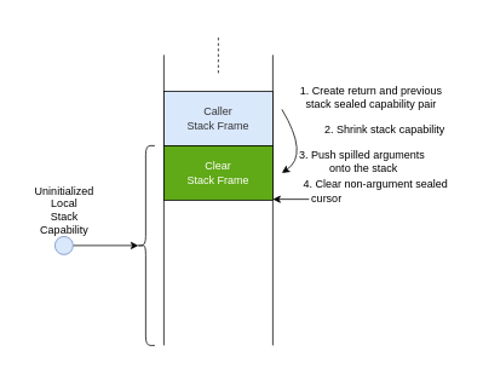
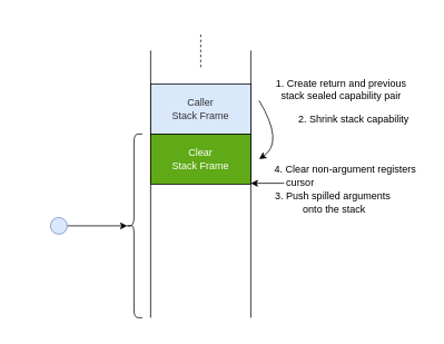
- <mxCell id="15" value="3. Push spilled arguments&lt;br&gt;&amp;nbsp;onto the stack" style="text;html=1;align=center;verticalAlign=middle;resizable=0;points=[];autosize=1;" parent="1" vertex="1"><mxGeometry x="323" y="162" width="150" height="30" as="geometry" /></mxCell>
+ <mxCell id="15" value="3. Push spilled arguments&lt;br&gt;&amp;nbsp;onto the stack" style="text;html=1;align=center;verticalAlign=middle;resizable=0;points=[];autosize=1;" parent="1" vertex="1"><mxGeometry x="323" y="227" width="150" height="30" as="geometry" /></mxCell>
- <mxCell id="16" value="4. Clear non-argument sealed" style="text;html=1;align=center;verticalAlign=middle;resizable=0;points=[];autosize=1;" parent="1" vertex="1"><mxGeometry x="323" y="192" width="180" height="20" as="geometry" /></mxCell>
+ <mxCell id="16" value="4. Clear non-argument registers" style="text;html=1;align=center;verticalAlign=middle;resizable=0;points=[];autosize=1;" parent="1" vertex="1"><mxGeometry x="323" y="192" width="180" height="20" as="geometry" /></mxCell>
- <mxCell id="10" value="Uninitialized&lt;br&gt;Local&lt;br&gt;Stack&lt;br&gt;Capability" style="text;html=1;resizable=0;points=[];autosize=1;align=center;verticalAlign=top;spacingTop=-4;" parent="1" vertex="1"><mxGeometry x="30" y="200" width="80" height="60" as="geometry" /></mxCell>
